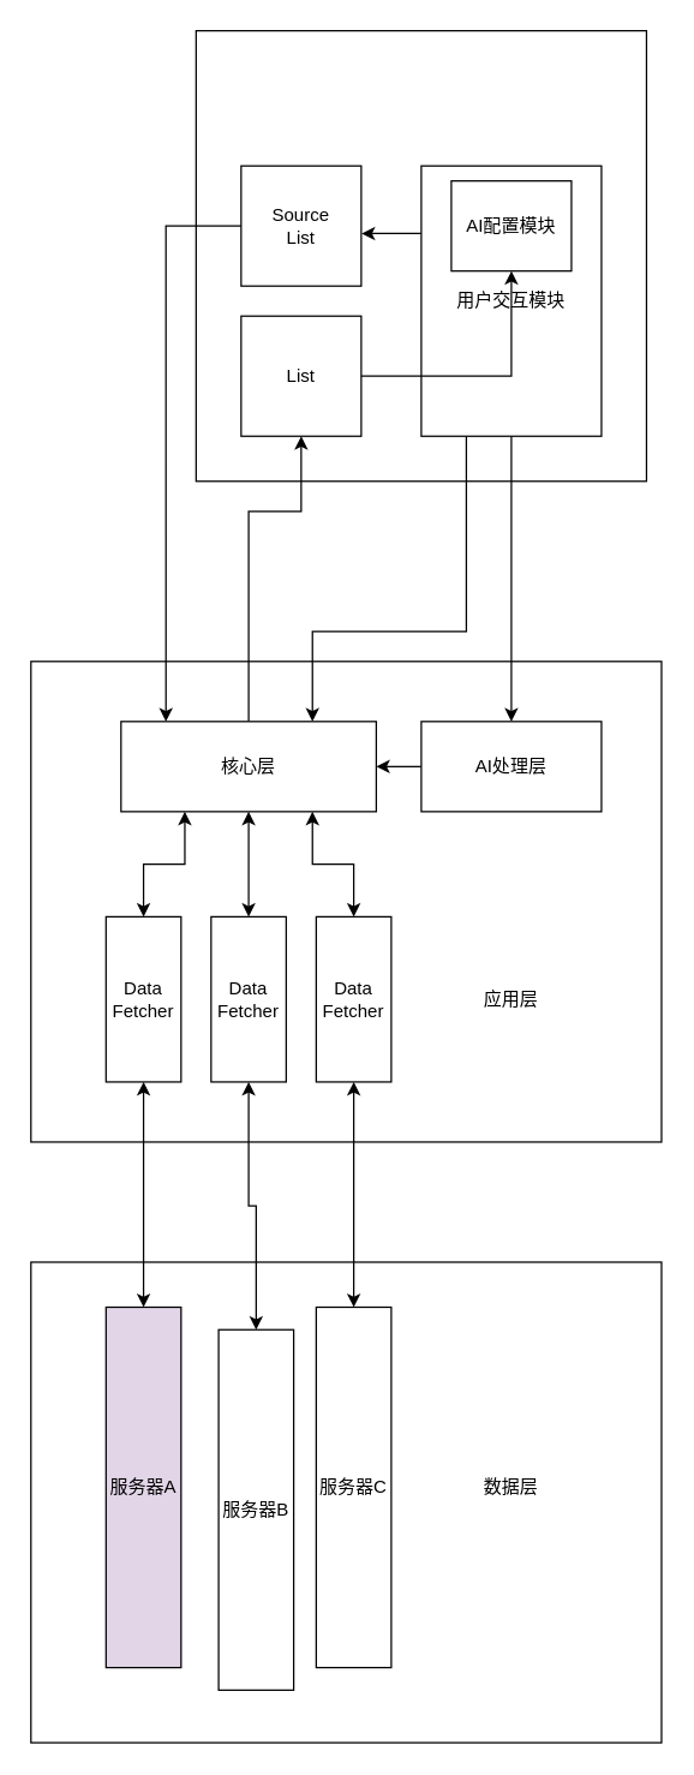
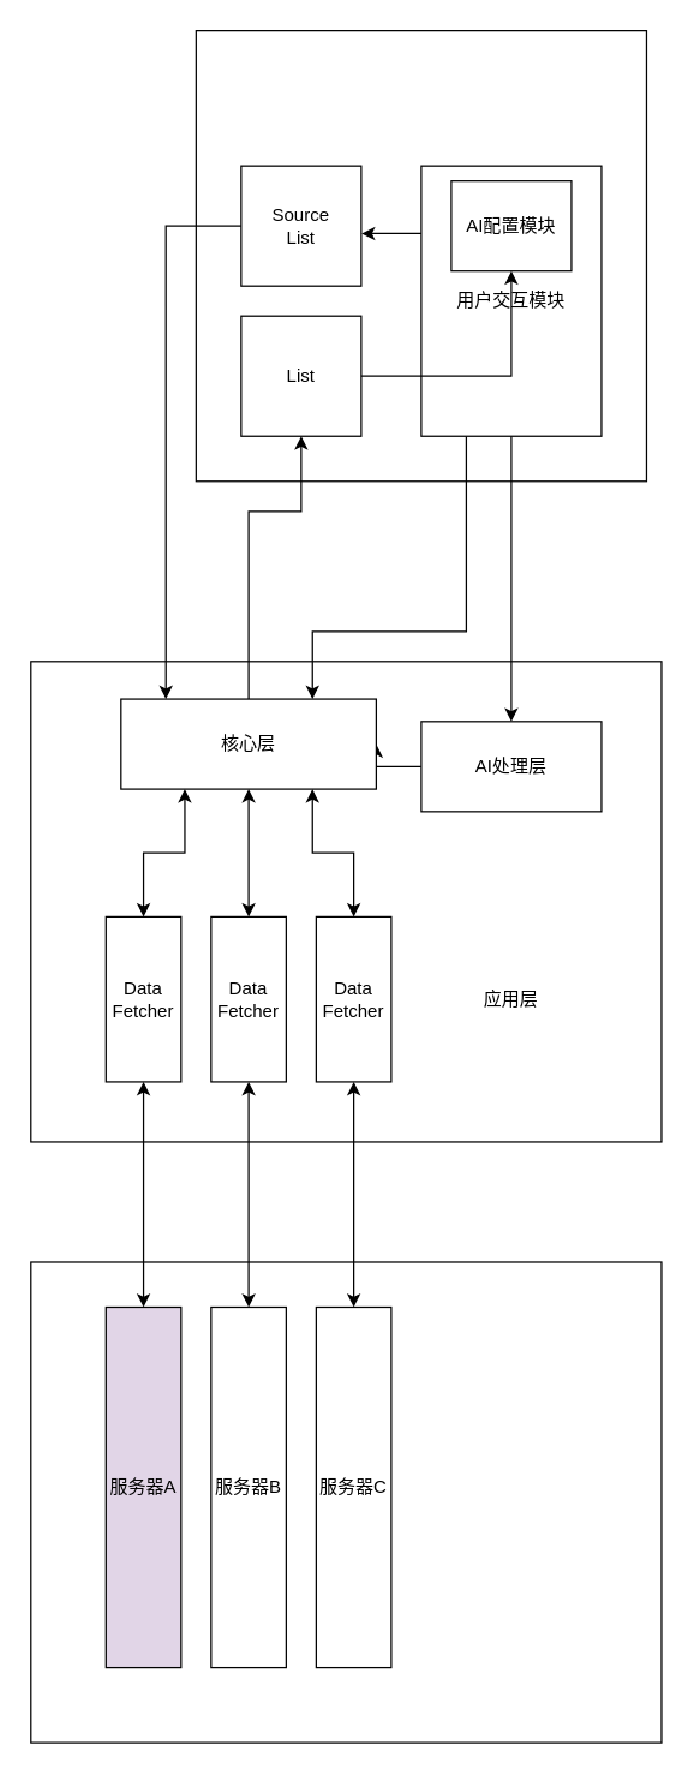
- <mxCell id="17" value="核心层" style="rounded=0;whiteSpace=wrap;html=1;" vertex="1" parent="1"><mxGeometry x="80" y="480" width="170" height="60" as="geometry" /></mxCell>
+ <mxCell id="17" value="核心层" style="rounded=0;whiteSpace=wrap;html=1;" vertex="1" parent="1"><mxGeometry x="80" y="465" width="170" height="60" as="geometry" /></mxCell>
- <mxCell id="31" value="数据层" style="text;html=1;align=center;verticalAlign=middle;whiteSpace=wrap;rounded=0;" vertex="1" parent="1"><mxGeometry x="310" y="975" width="60" height="30" as="geometry" /></mxCell>
- <mxCell id="27" value="服务器B" style="rounded=0;whiteSpace=wrap;html=1;" vertex="1" parent="1"><mxGeometry x="145" y="885" width="50" height="240" as="geometry" /></mxCell>
+ <mxCell id="27" value="服务器B" style="rounded=0;whiteSpace=wrap;html=1;" vertex="1" parent="1"><mxGeometry x="140" y="870" width="50" height="240" as="geometry" /></mxCell>
